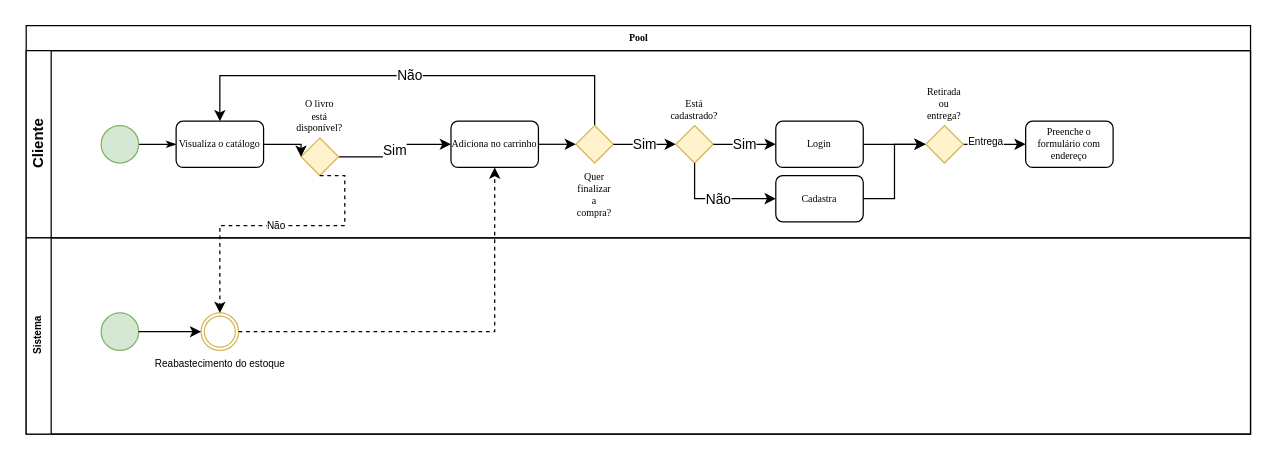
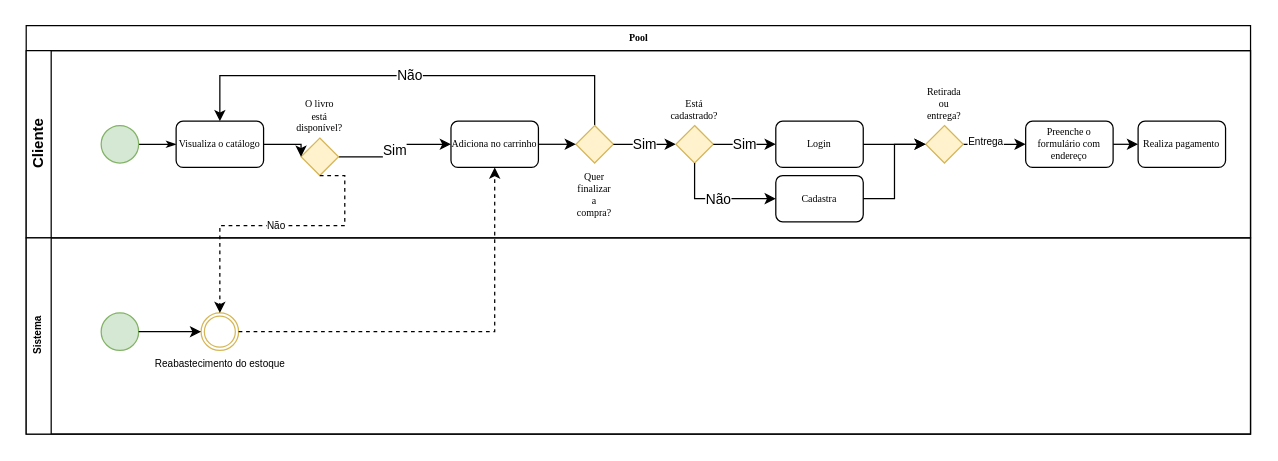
+ <mxCell id="14" style="edgeStyle=orthogonalEdgeStyle;rounded=0;orthogonalLoop=1;jettySize=auto;html=1;exitX=1;exitY=0.5;exitDx=0;exitDy=0;entryX=0;entryY=0.5;entryDx=0;entryDy=0;" edge="1" parent="3" source="15" target="19"><mxGeometry relative="1" as="geometry" /></mxCell>
+ <mxCell id="19" value="Realiza pagamento" style="rounded=1;whiteSpace=wrap;html=1;shadow=0;labelBackgroundColor=none;strokeWidth=1;fontFamily=Verdana;fontSize=8;align=center;" vertex="1" parent="3"><mxGeometry x="890" y="56.5" width="70" height="37" as="geometry" /></mxCell>
